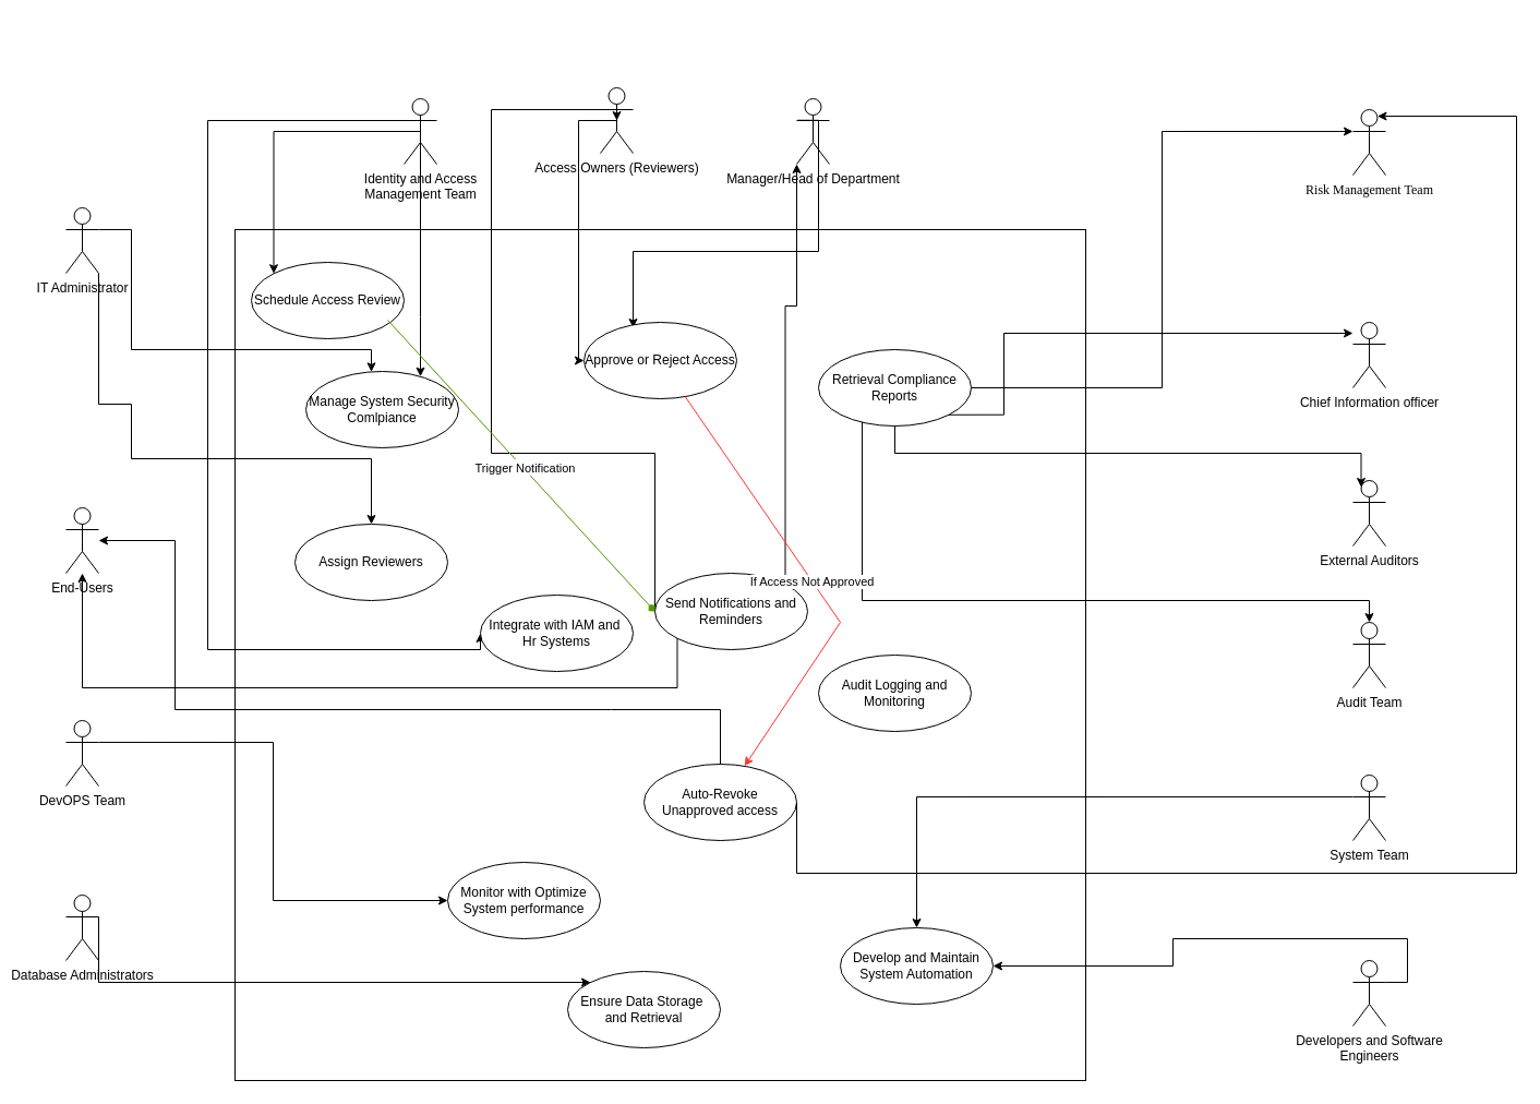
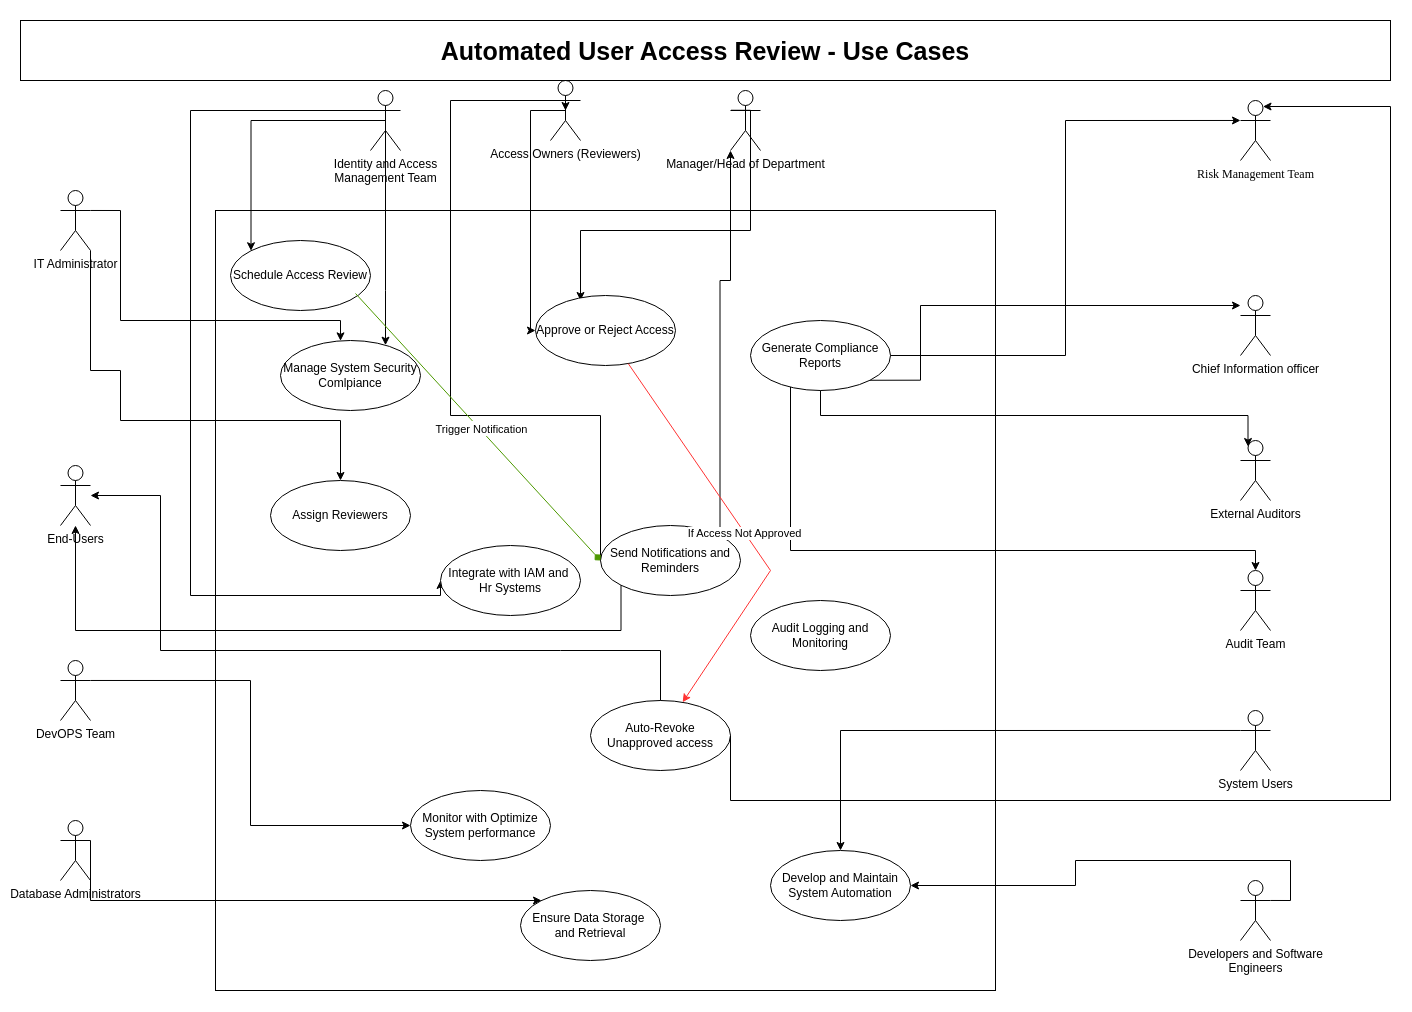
+ <mxCell id="52" value="&lt;b&gt;&lt;font style=&quot;font-size: 25px;&quot;&gt;Automated User Access Review - Use Cases&lt;/font&gt;&lt;/b&gt;" style="rounded=0;whiteSpace=wrap;html=1;" vertex="1" parent="1"><mxGeometry x="20" y="20" width="1370" height="60" as="geometry" /></mxCell>
- <mxCell id="30" value="Retrieval Compliance Reports" style="ellipse;whiteSpace=wrap;html=1;" parent="1" vertex="1"><mxGeometry x="750" y="320" width="140" height="70" as="geometry" /></mxCell>
+ <mxCell id="30" value="Generate Compliance Reports" style="ellipse;whiteSpace=wrap;html=1;" parent="1" vertex="1"><mxGeometry x="750" y="320" width="140" height="70" as="geometry" /></mxCell>
- <mxCell id="26" value="System Team" style="shape=umlActor;verticalLabelPosition=bottom;verticalAlign=top;html=1;outlineConnect=0;" parent="1" vertex="1"><mxGeometry x="1240" y="710" width="30" height="60" as="geometry" /></mxCell>
+ <mxCell id="26" value="System Users" style="shape=umlActor;verticalLabelPosition=bottom;verticalAlign=top;html=1;outlineConnect=0;" parent="1" vertex="1"><mxGeometry x="1240" y="710" width="30" height="60" as="geometry" /></mxCell>
